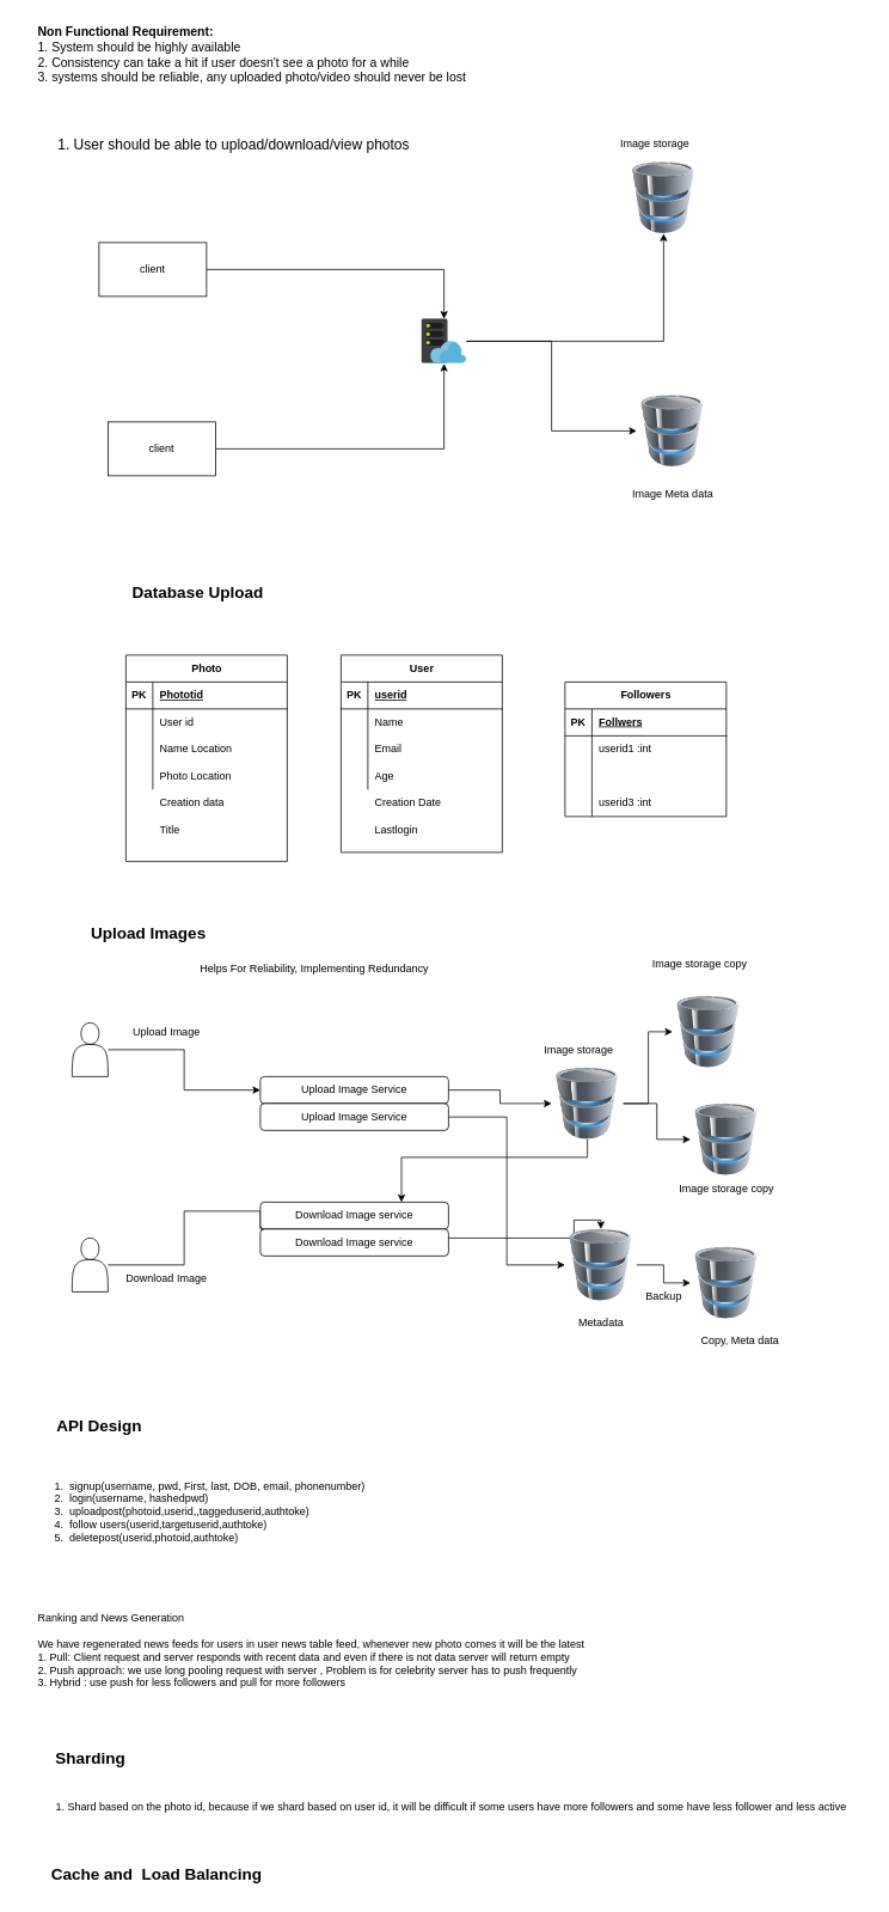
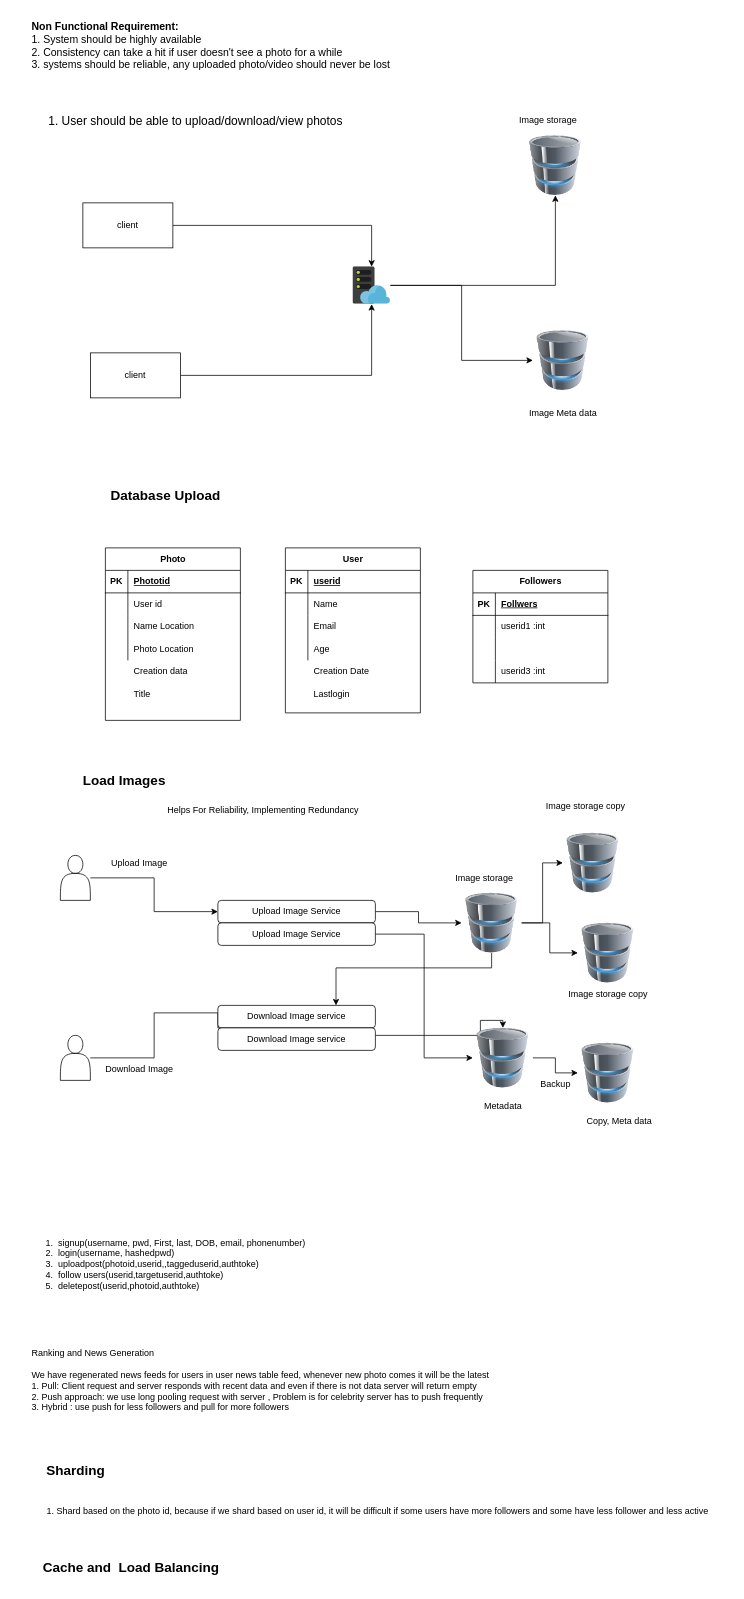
- <mxCell id="46" value="&lt;b&gt;&lt;font style=&quot;font-size: 18px;&quot;&gt;Upload Images&lt;/font&gt;&lt;/b&gt;" style="text;html=1;align=center;verticalAlign=middle;resizable=0;points=[];autosize=1;strokeColor=none;fillColor=none;" vertex="1" parent="1"><mxGeometry x="90" y="1020" width="150" height="40" as="geometry" /></mxCell>
+ <mxCell id="46" value="&lt;b&gt;&lt;font style=&quot;font-size: 18px;&quot;&gt;Load Images&lt;/font&gt;&lt;/b&gt;" style="text;html=1;align=center;verticalAlign=middle;resizable=0;points=[];autosize=1;strokeColor=none;fillColor=none;" vertex="1" parent="1"><mxGeometry x="90" y="1020" width="150" height="40" as="geometry" /></mxCell>
- <mxCell id="90" value="&lt;font style=&quot;font-size: 18px;&quot;&gt;&lt;b&gt;API Design&lt;/b&gt;&lt;/font&gt;" style="text;html=1;align=center;verticalAlign=middle;resizable=0;points=[];autosize=1;strokeColor=none;fillColor=none;" vertex="1" parent="1"><mxGeometry x="50" y="1570" width="120" height="40" as="geometry" /></mxCell>
